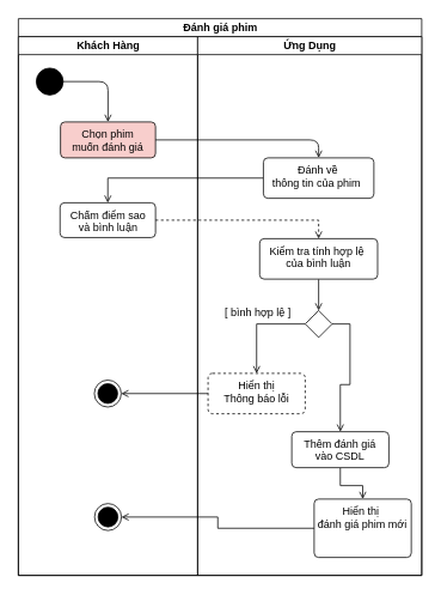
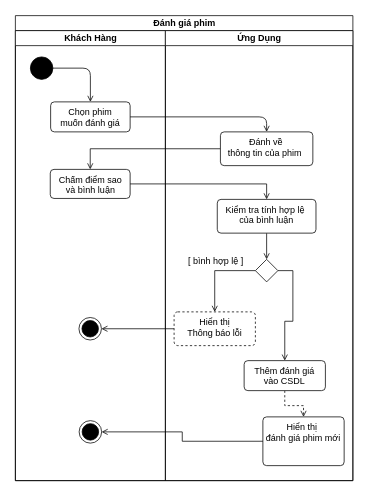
- <mxCell id="6" value="Chọn phim&lt;div&gt;muốn đánh giá&lt;/div&gt;" style="html=1;align=center;verticalAlign=top;rounded=1;absoluteArcSize=1;arcSize=10;dashed=0;whiteSpace=wrap;fillColor=#f8cecc;" vertex="1" parent="3"><mxGeometry x="47" y="95" width="106" height="40" as="geometry" /></mxCell>
+ <mxCell id="6" value="Chọn phim&lt;div&gt;muốn đánh giá&lt;/div&gt;" style="html=1;align=center;verticalAlign=top;rounded=1;absoluteArcSize=1;arcSize=10;dashed=0;whiteSpace=wrap;" vertex="1" parent="3"><mxGeometry x="47" y="95" width="106" height="40" as="geometry" /></mxCell>
- <mxCell id="12" style="edgeStyle=orthogonalEdgeStyle;rounded=0;orthogonalLoop=1;jettySize=auto;html=1;exitX=1;exitY=0.5;exitDx=0;exitDy=0;endArrow=open;endFill=0;dashed=1;" edge="1" parent="2" source="7" target="16"><mxGeometry relative="1" as="geometry" /></mxCell>
+ <mxCell id="12" style="edgeStyle=orthogonalEdgeStyle;rounded=0;orthogonalLoop=1;jettySize=auto;html=1;exitX=1;exitY=0.5;exitDx=0;exitDy=0;endArrow=open;endFill=0;" edge="1" parent="2" source="7" target="16"><mxGeometry relative="1" as="geometry" /></mxCell>
- <mxCell id="21" style="edgeStyle=orthogonalEdgeStyle;rounded=0;orthogonalLoop=1;jettySize=auto;html=1;exitX=0.5;exitY=1;exitDx=0;exitDy=0;endArrow=open;endFill=0;" edge="1" parent="13" source="22" target="25"><mxGeometry relative="1" as="geometry" /></mxCell>
+ <mxCell id="21" style="edgeStyle=orthogonalEdgeStyle;rounded=0;orthogonalLoop=1;jettySize=auto;html=1;exitX=0.5;exitY=1;exitDx=0;exitDy=0;endArrow=open;endFill=0;dashed=1;" edge="1" parent="13" source="22" target="25"><mxGeometry relative="1" as="geometry" /></mxCell>
